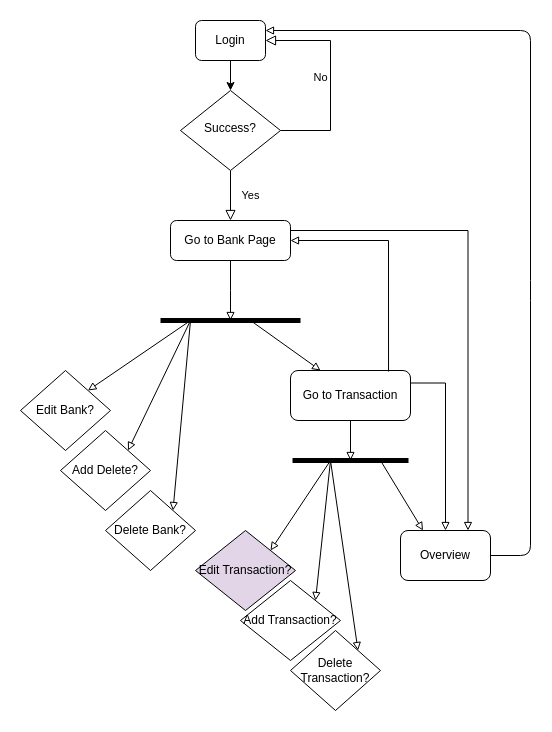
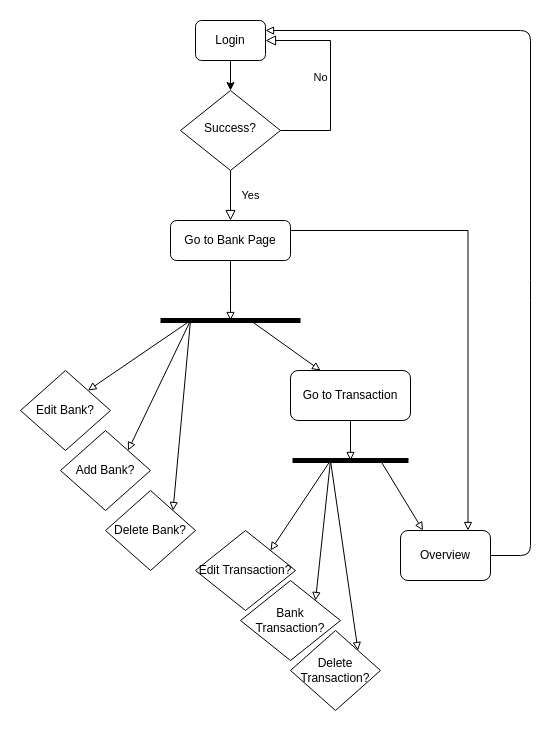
- <mxCell id="31" style="edgeStyle=orthogonalEdgeStyle;rounded=0;jumpSize=7;orthogonalLoop=1;jettySize=auto;html=1;exitX=0.817;exitY=0.02;exitDx=0;exitDy=0;strokeColor=#000000;strokeWidth=1;endArrow=block;endFill=0;exitPerimeter=0;entryX=1;entryY=0.5;entryDx=0;entryDy=0;" edge="1" parent="1" source="13" target="6"><mxGeometry relative="1" as="geometry"><mxPoint x="240" y="330" as="targetPoint" /><mxPoint x="240" y="270" as="sourcePoint" /></mxGeometry></mxCell>
- <mxCell id="30" style="edgeStyle=orthogonalEdgeStyle;rounded=0;jumpSize=7;orthogonalLoop=1;jettySize=auto;html=1;exitX=1;exitY=0.25;exitDx=0;exitDy=0;strokeColor=#000000;strokeWidth=1;endArrow=block;endFill=0;entryX=0.5;entryY=0;entryDx=0;entryDy=0;" edge="1" parent="1" source="13" target="18"><mxGeometry relative="1" as="geometry"><mxPoint x="250" y="340" as="targetPoint" /><mxPoint x="250" y="280" as="sourcePoint" /></mxGeometry></mxCell>
- <mxCell id="11" value="Add Delete?" style="rhombus;whiteSpace=wrap;html=1;" vertex="1" parent="1"><mxGeometry x="60" y="430" width="90" height="80" as="geometry" /></mxCell>
+ <mxCell id="11" value="Add Bank?" style="rhombus;whiteSpace=wrap;html=1;" vertex="1" parent="1"><mxGeometry x="60" y="430" width="90" height="80" as="geometry" /></mxCell>
- <mxCell id="14" value="Edit Transaction?" style="rhombus;whiteSpace=wrap;html=1;fillColor=#e1d5e7;" vertex="1" parent="1"><mxGeometry x="195" y="530" width="100" height="80" as="geometry" /></mxCell>
+ <mxCell id="14" value="Edit Transaction?" style="rhombus;whiteSpace=wrap;html=1;" vertex="1" parent="1"><mxGeometry x="195" y="530" width="100" height="80" as="geometry" /></mxCell>
- <mxCell id="15" value="Add Transaction?" style="rhombus;whiteSpace=wrap;html=1;" vertex="1" parent="1"><mxGeometry x="240" y="580" width="100" height="80" as="geometry" /></mxCell>
+ <mxCell id="15" value="Bank Transaction?" style="rhombus;whiteSpace=wrap;html=1;" vertex="1" parent="1"><mxGeometry x="240" y="580" width="100" height="80" as="geometry" /></mxCell>
